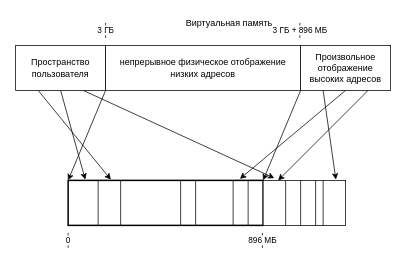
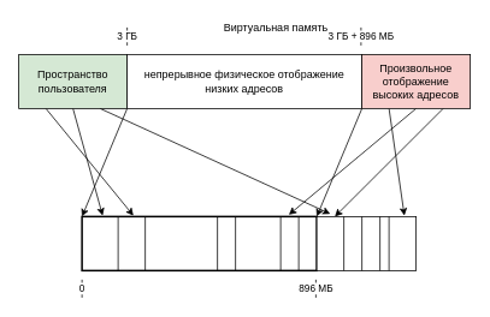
- <mxCell id="5" value="Пространство пользователя" style="rounded=0;whiteSpace=wrap;html=1;" vertex="1" parent="1"><mxGeometry x="20" y="60" width="120" height="60" as="geometry" /></mxCell>
+ <mxCell id="5" value="Пространство пользователя" style="rounded=0;whiteSpace=wrap;html=1;fillColor=#d5e8d4;" vertex="1" parent="1"><mxGeometry x="20" y="60" width="120" height="60" as="geometry" /></mxCell>
- <mxCell id="12" value="Произвольное отображение высоких адресов" style="rounded=0;whiteSpace=wrap;html=1;" vertex="1" parent="1"><mxGeometry x="400" y="60" width="120" height="60" as="geometry" /></mxCell>
+ <mxCell id="12" value="Произвольное отображение высоких адресов" style="rounded=0;whiteSpace=wrap;html=1;fillColor=#f8cecc;" vertex="1" parent="1"><mxGeometry x="400" y="60" width="120" height="60" as="geometry" /></mxCell>
